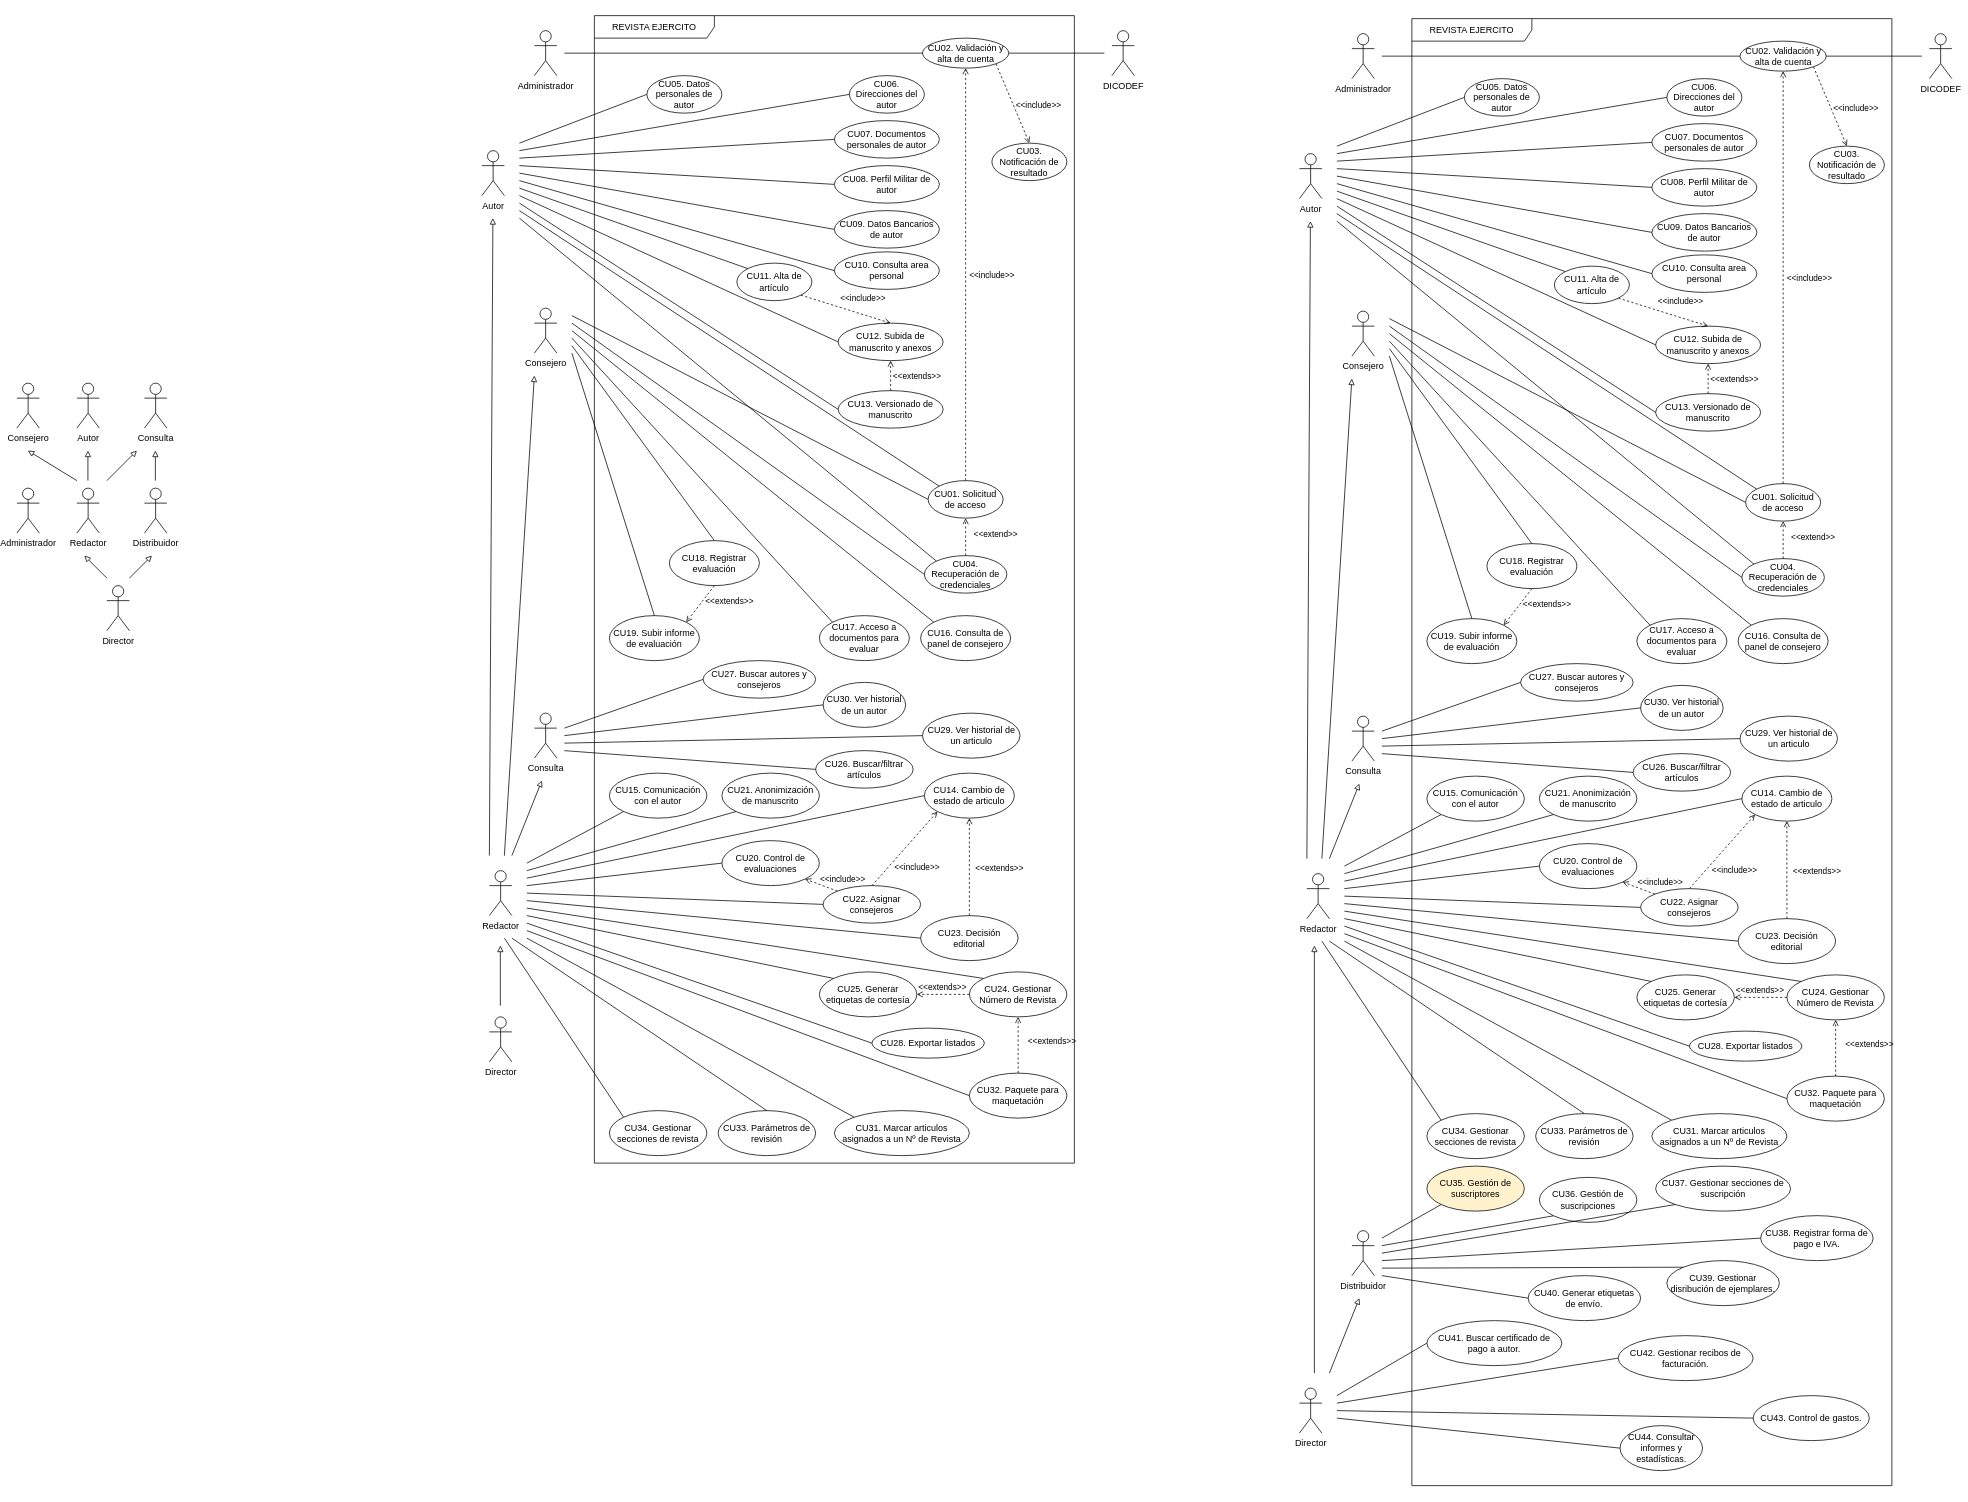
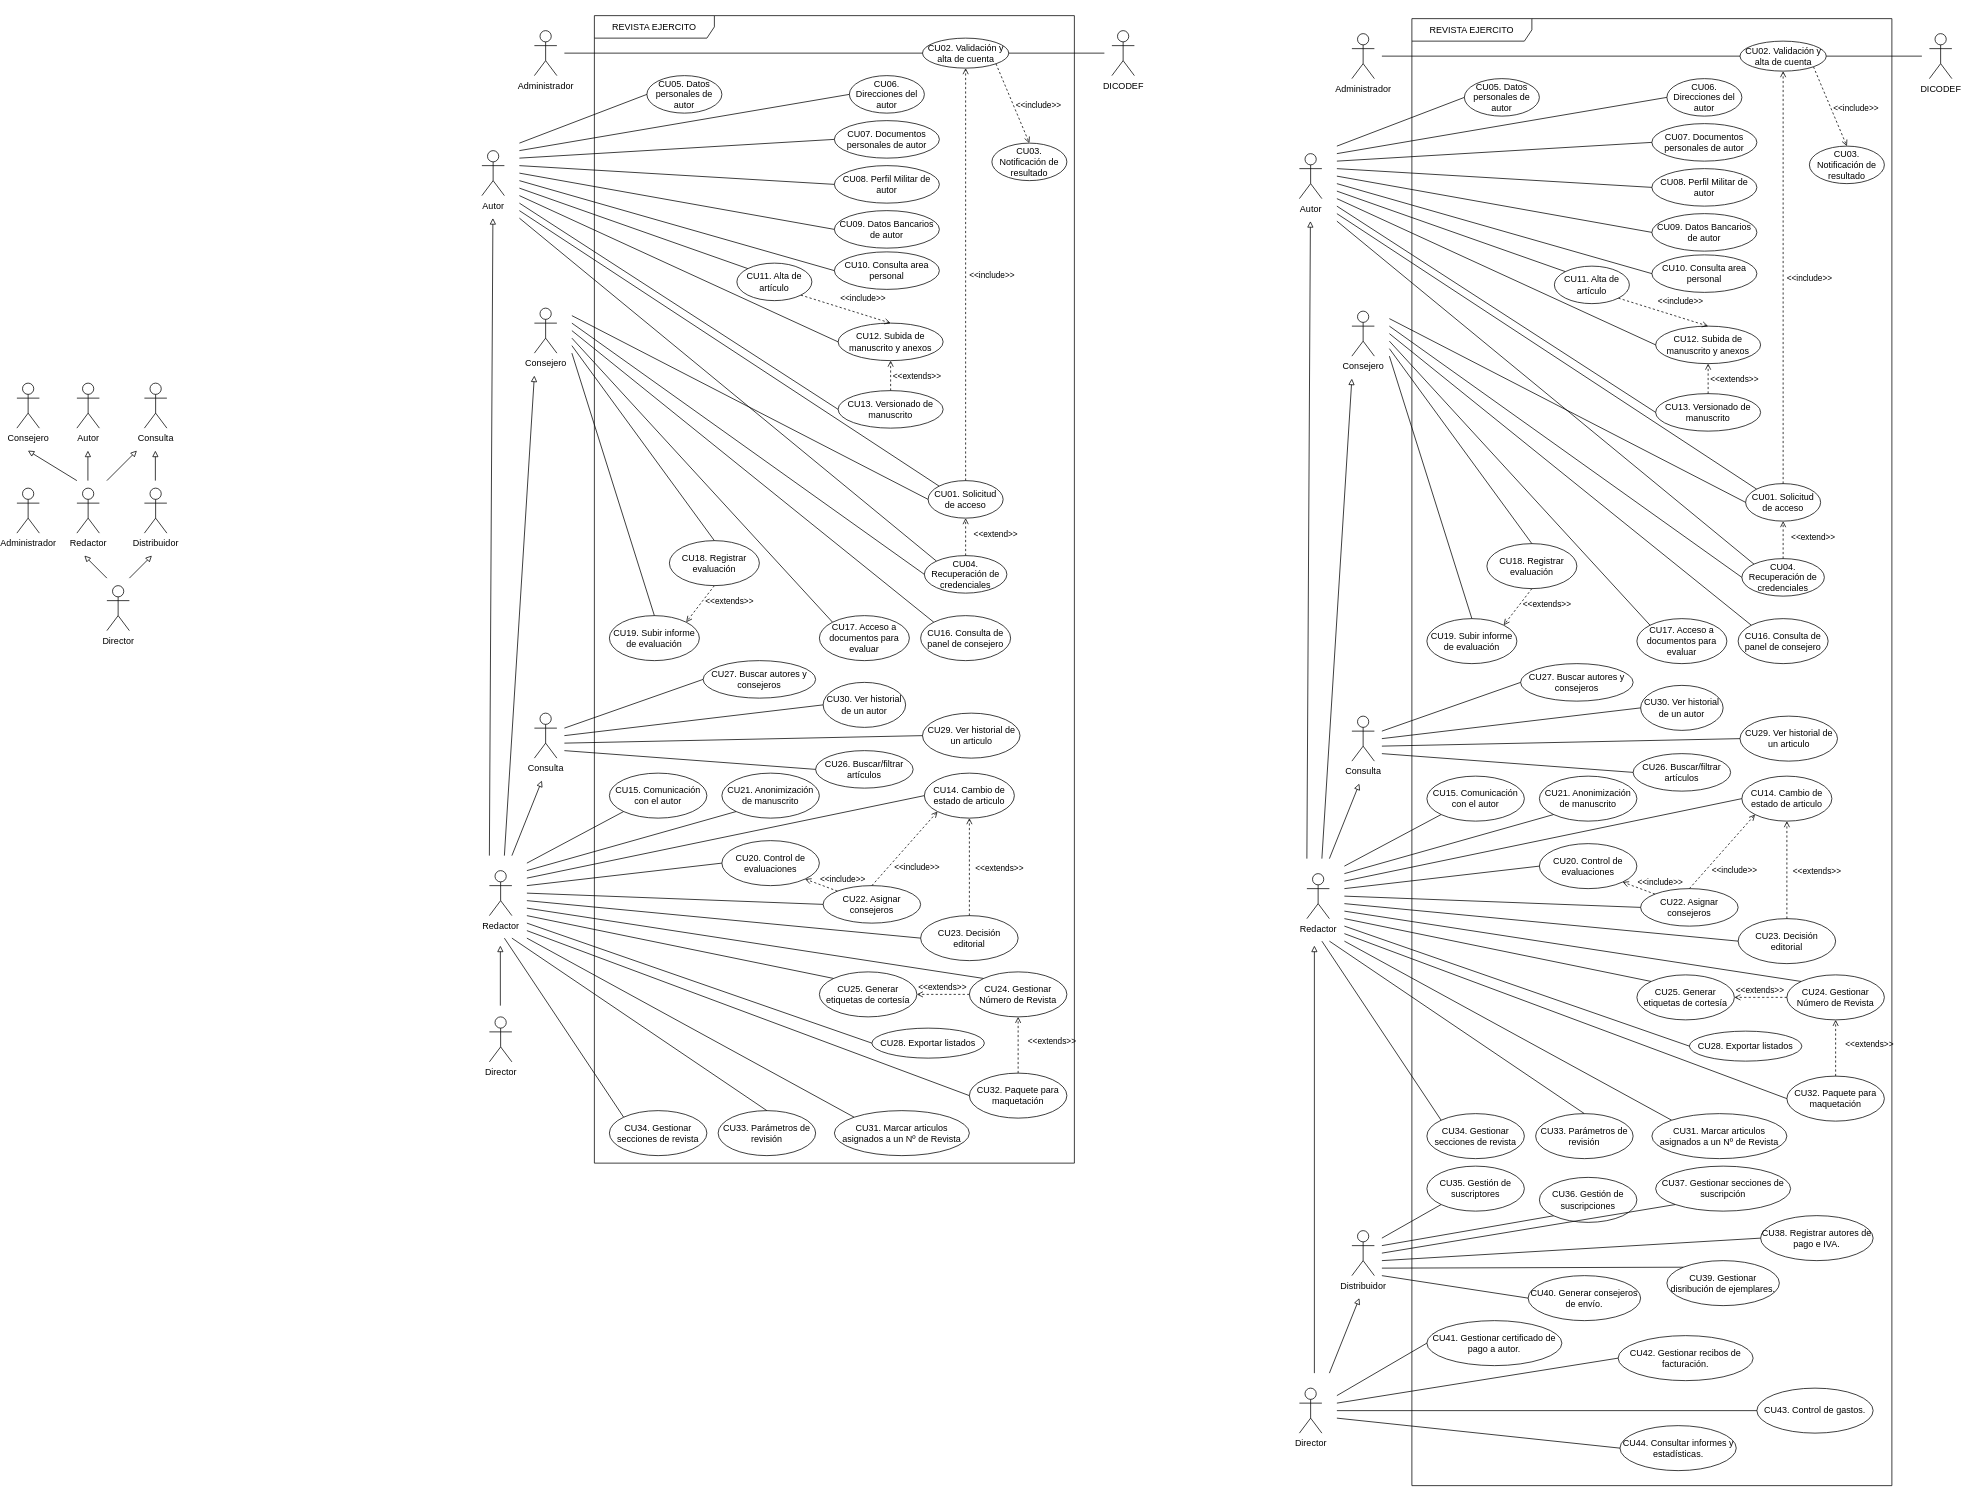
- <mxCell id="141" value="CU35. Gestión de suscriptores" style="ellipse;html=1;whiteSpace=wrap;fillColor=#fff2cc;" vertex="1" parent="108"><mxGeometry x="20" y="1530" width="130" height="60" as="geometry" /></mxCell>
+ <mxCell id="141" value="CU35. Gestión de suscriptores" style="ellipse;html=1;whiteSpace=wrap;" vertex="1" parent="108"><mxGeometry x="20" y="1530" width="130" height="60" as="geometry" /></mxCell>
- <mxCell id="144" value="CU38. Registrar forma de pago e IVA." style="ellipse;html=1;whiteSpace=wrap;" vertex="1" parent="108"><mxGeometry x="465" y="1596" width="150" height="60" as="geometry" /></mxCell>
+ <mxCell id="144" value="CU38. Registrar autores de pago e IVA." style="ellipse;html=1;whiteSpace=wrap;" vertex="1" parent="108"><mxGeometry x="465" y="1596" width="150" height="60" as="geometry" /></mxCell>
- <mxCell id="146" value="CU40. Generar etiquetas de envío." style="ellipse;html=1;whiteSpace=wrap;" vertex="1" parent="108"><mxGeometry x="155" y="1676" width="150" height="60" as="geometry" /></mxCell>
+ <mxCell id="146" value="CU40. Generar consejeros de envío." style="ellipse;html=1;whiteSpace=wrap;" vertex="1" parent="108"><mxGeometry x="155" y="1676" width="150" height="60" as="geometry" /></mxCell>
- <mxCell id="147" value="CU41. Buscar certificado de pago a autor." style="ellipse;html=1;whiteSpace=wrap;" vertex="1" parent="108"><mxGeometry x="20" y="1736" width="180" height="60" as="geometry" /></mxCell>
+ <mxCell id="147" value="CU41. Gestionar certificado de pago a autor." style="ellipse;html=1;whiteSpace=wrap;" vertex="1" parent="108"><mxGeometry x="20" y="1736" width="180" height="60" as="geometry" /></mxCell>
- <mxCell id="149" value="CU43. Control de gastos." style="ellipse;html=1;whiteSpace=wrap;" vertex="1" parent="108"><mxGeometry x="455" y="1836" width="155" height="60" as="geometry" /></mxCell>
+ <mxCell id="149" value="CU43. Control de gastos." style="ellipse;html=1;whiteSpace=wrap;" vertex="1" parent="108"><mxGeometry x="460" y="1826" width="155" height="60" as="geometry" /></mxCell>
- <mxCell id="150" value="CU44. Consultar informes y estadísticas." style="ellipse;html=1;whiteSpace=wrap;" vertex="1" parent="108"><mxGeometry x="277.5" y="1876" width="110" height="60" as="geometry" /></mxCell>
+ <mxCell id="150" value="CU44. Consultar informes y estadísticas." style="ellipse;html=1;whiteSpace=wrap;" vertex="1" parent="108"><mxGeometry x="277.5" y="1876" width="155" height="60" as="geometry" /></mxCell>
